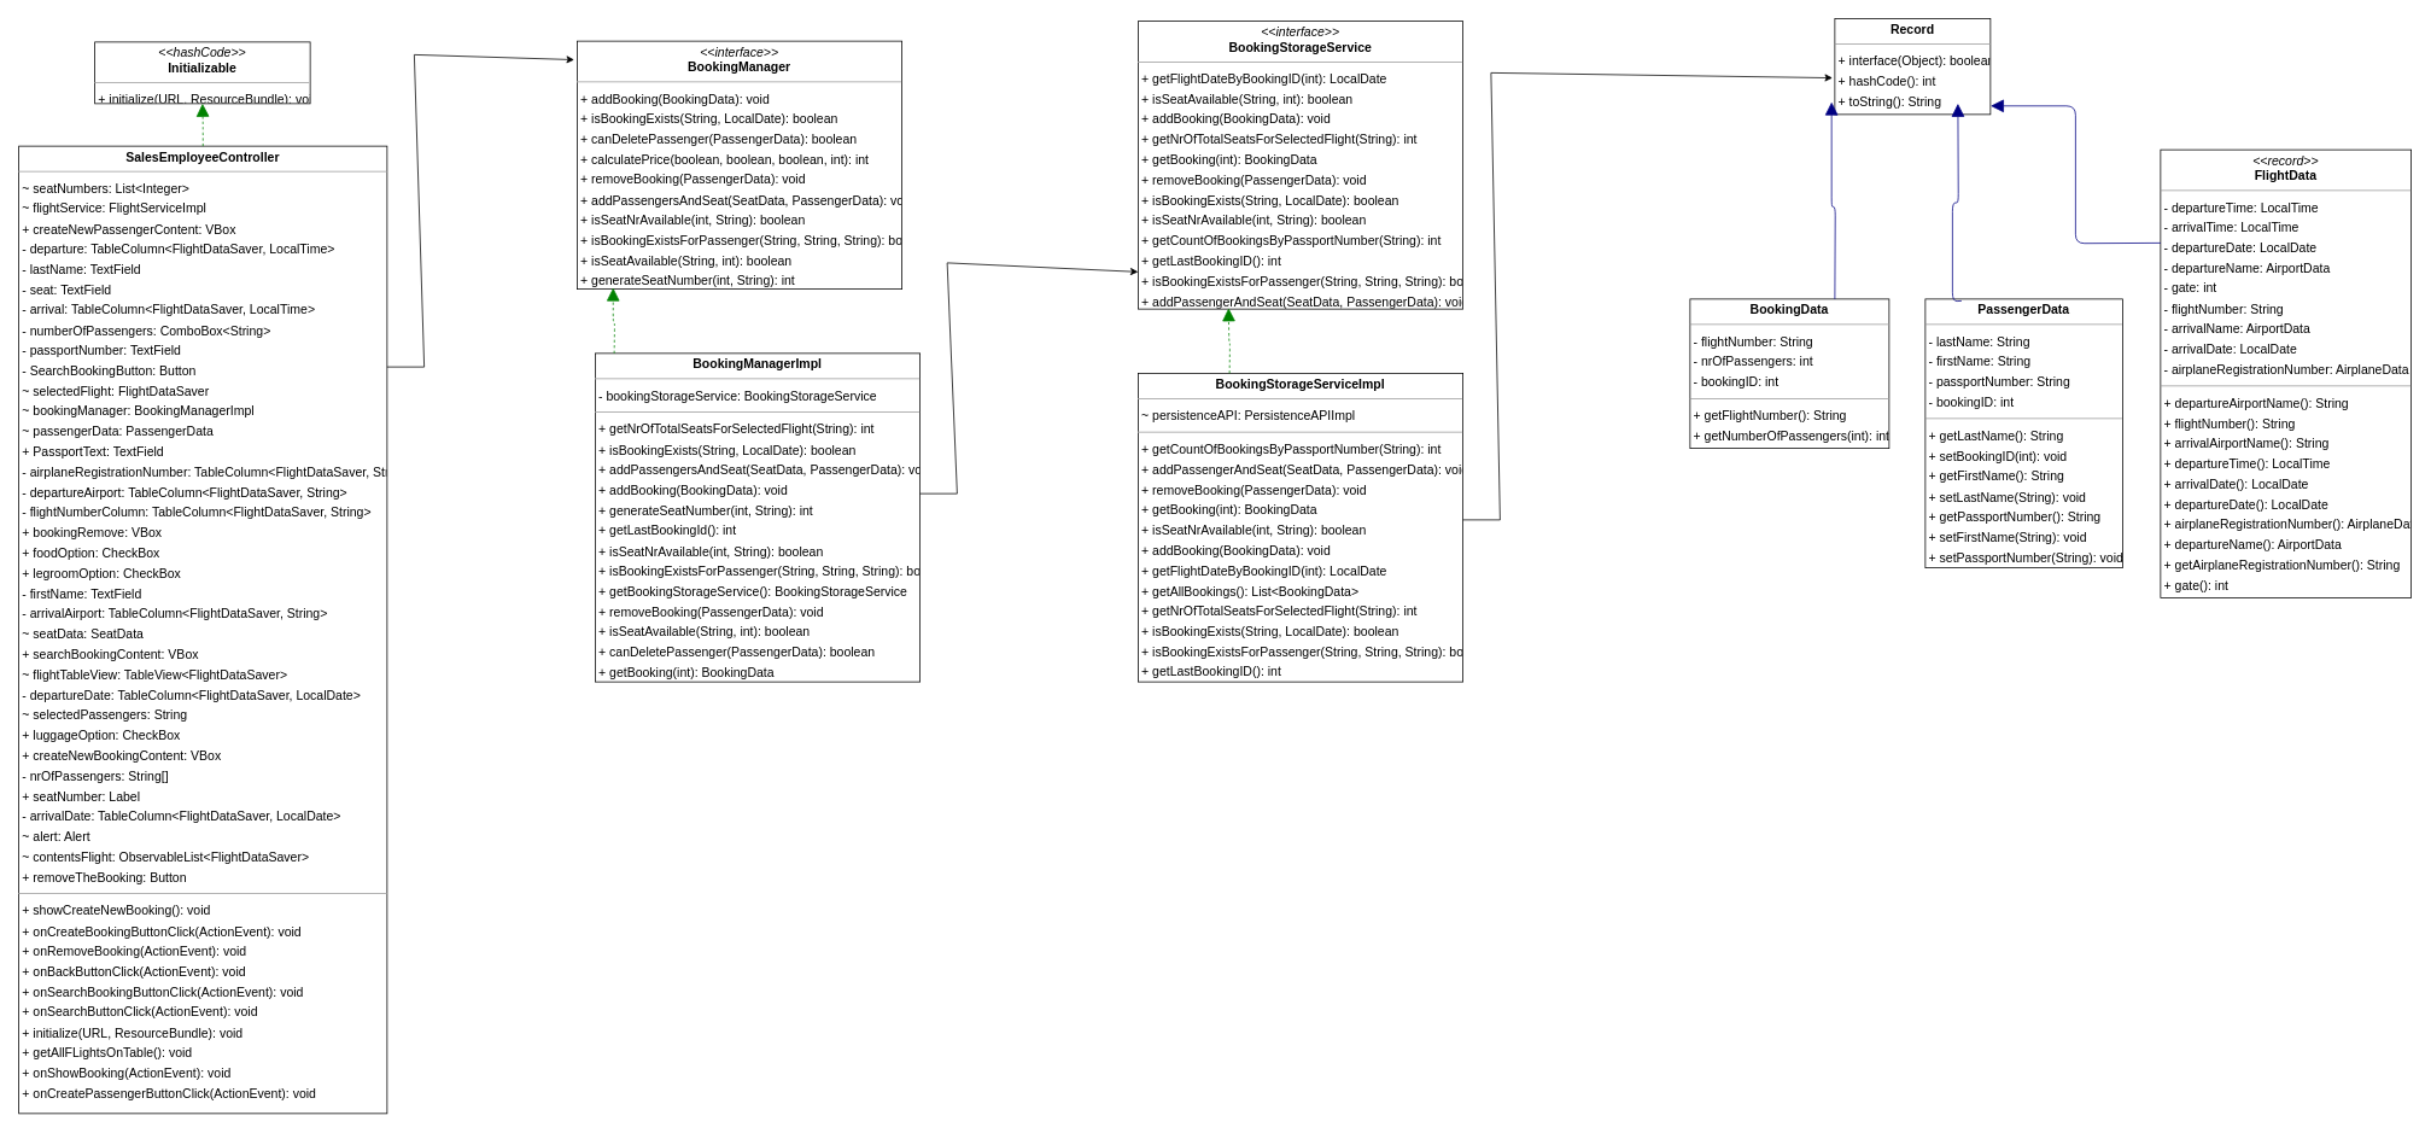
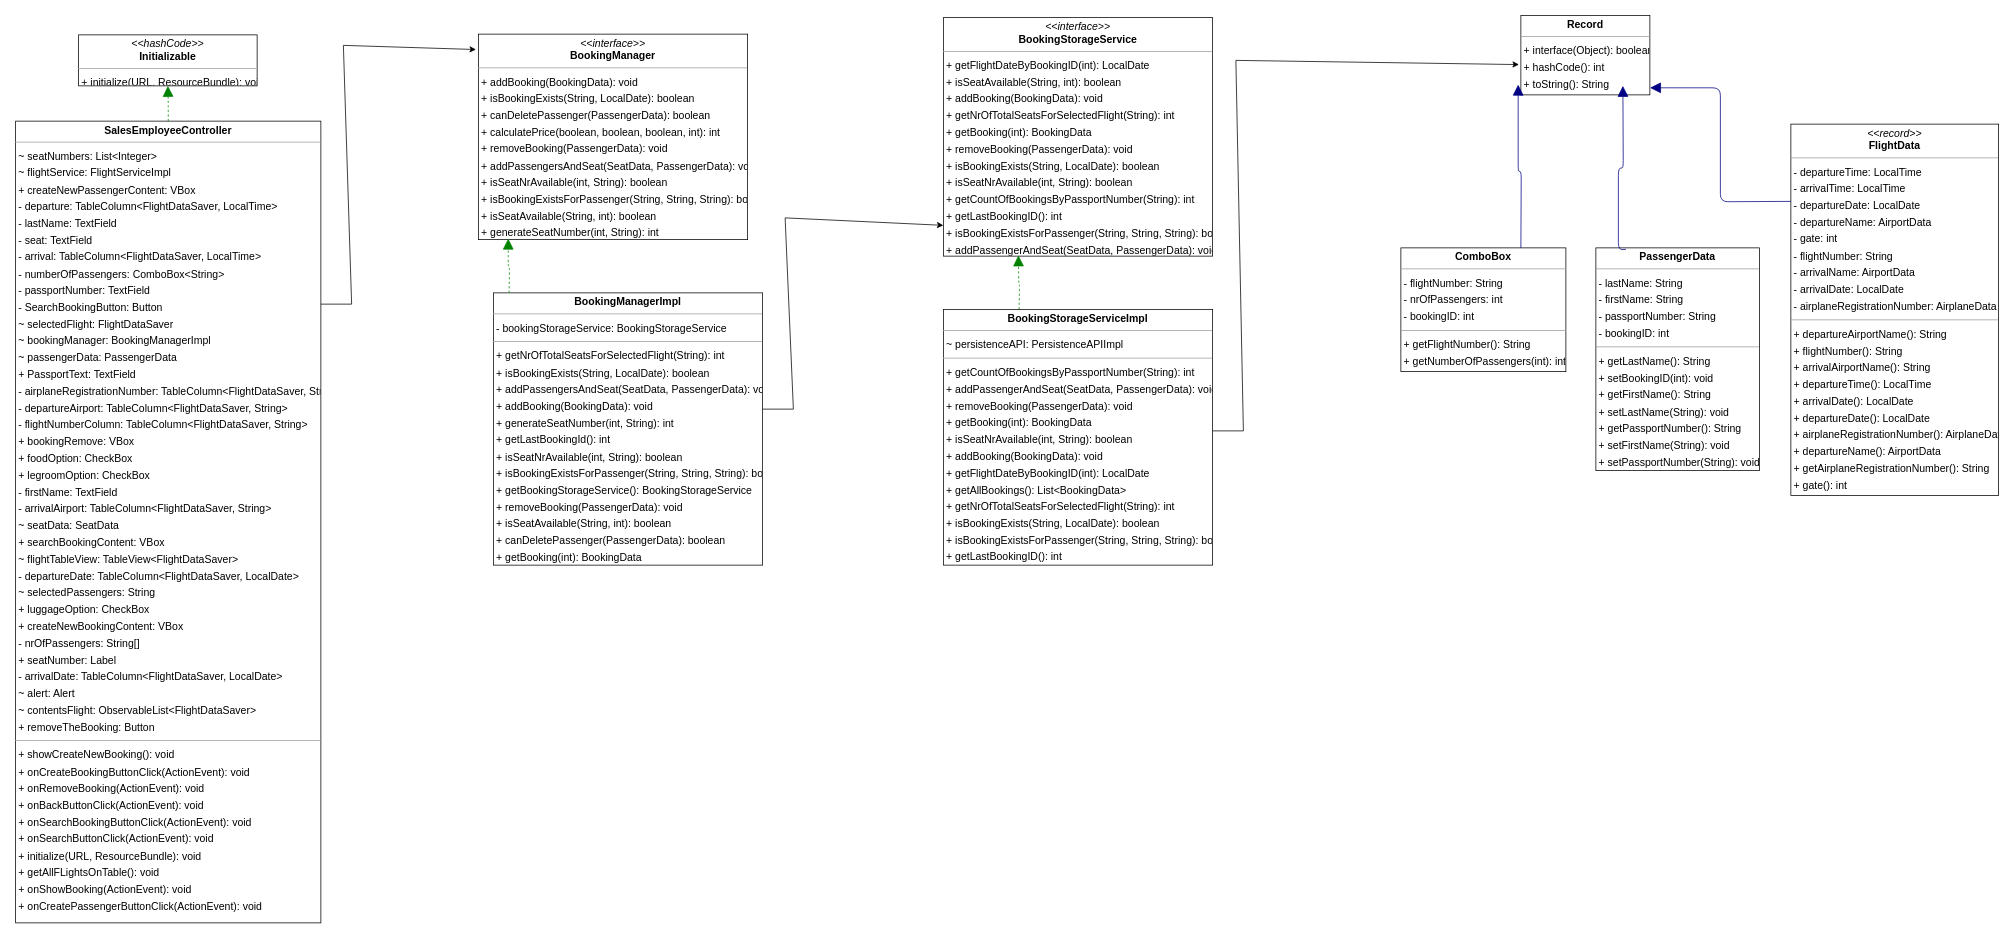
- <mxCell id="10" value="&lt;p style=&quot;margin:0px;margin-top:4px;text-align:center;&quot;&gt;&lt;b&gt;BookingData&lt;/b&gt;&lt;/p&gt;&lt;hr size=&quot;1&quot;/&gt;&lt;p style=&quot;margin:0 0 0 4px;line-height:1.6;&quot;&gt;- flightNumber: String&lt;br/&gt;- nrOfPassengers: int&lt;br/&gt;- bookingID: int&lt;/p&gt;&lt;hr size=&quot;1&quot;/&gt;&lt;p style=&quot;margin:0 0 0 4px;line-height:1.6;&quot;&gt;+ getFlightNumber(): String&lt;br/&gt;+ getNumberOfPassengers(int): int&lt;br/&gt;+ getBookingID(): int&lt;/p&gt;" style="verticalAlign=top;align=left;overflow=fill;fontSize=14;fontFamily=Helvetica;html=1;rounded=0;shadow=0;comic=0;labelBackgroundColor=none;strokeWidth=1;" vertex="1" parent="1"><mxGeometry x="1867" y="330" width="220" height="165" as="geometry" /></mxCell>
+ <mxCell id="10" value="&lt;p style=&quot;margin:0px;margin-top:4px;text-align:center;&quot;&gt;&lt;b&gt;ComboBox&lt;/b&gt;&lt;/p&gt;&lt;hr size=&quot;1&quot;/&gt;&lt;p style=&quot;margin:0 0 0 4px;line-height:1.6;&quot;&gt;- flightNumber: String&lt;br/&gt;- nrOfPassengers: int&lt;br/&gt;- bookingID: int&lt;/p&gt;&lt;hr size=&quot;1&quot;/&gt;&lt;p style=&quot;margin:0 0 0 4px;line-height:1.6;&quot;&gt;+ getFlightNumber(): String&lt;br/&gt;+ getNumberOfPassengers(int): int&lt;br/&gt;+ getBookingID(): int&lt;/p&gt;" style="verticalAlign=top;align=left;overflow=fill;fontSize=14;fontFamily=Helvetica;html=1;rounded=0;shadow=0;comic=0;labelBackgroundColor=none;strokeWidth=1;" vertex="1" parent="1"><mxGeometry x="1867" y="330" width="220" height="165" as="geometry" /></mxCell>
